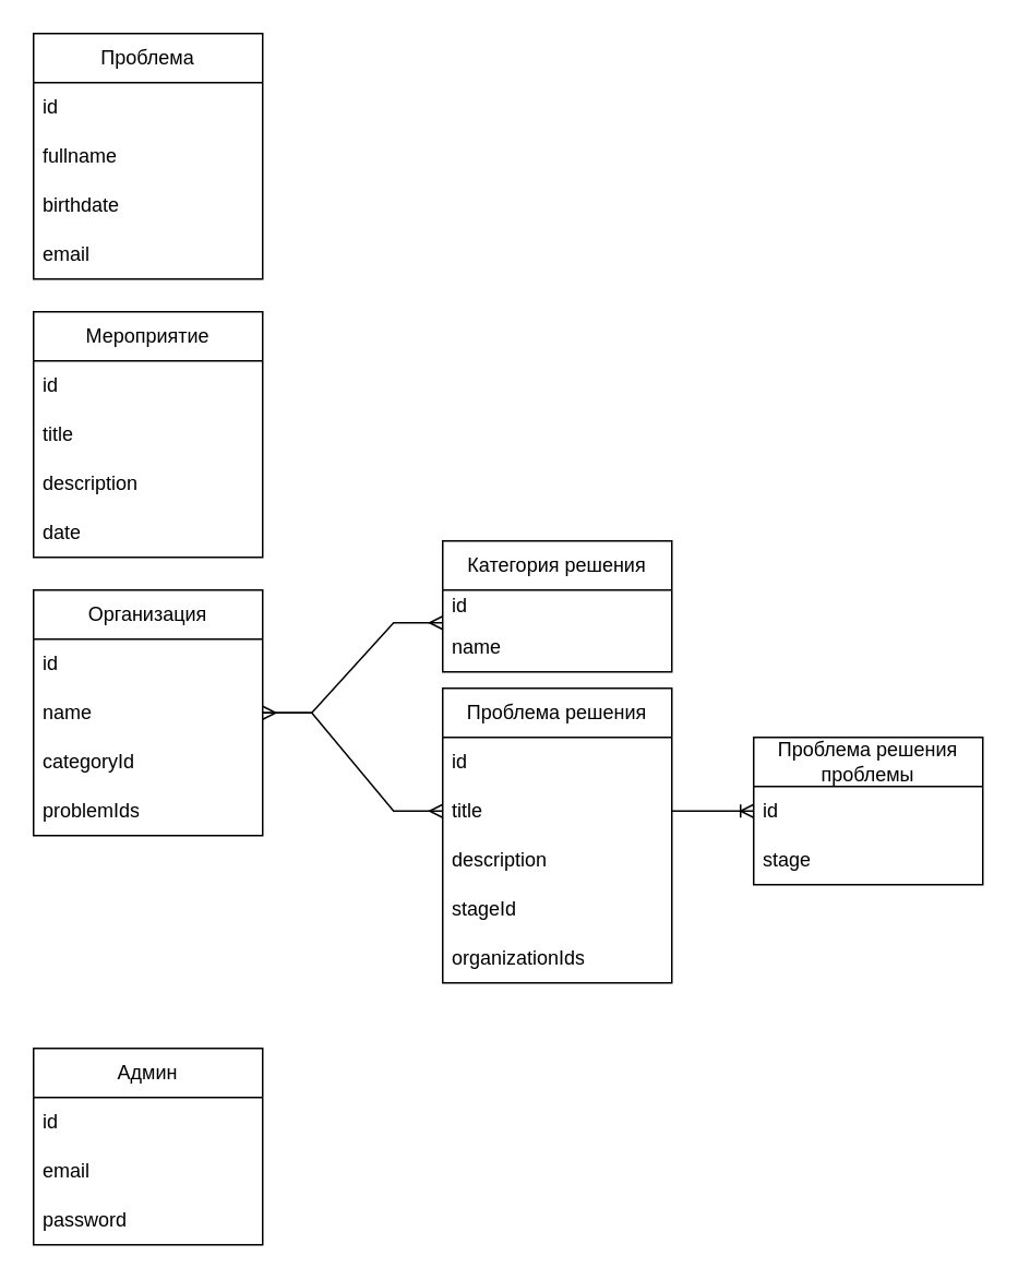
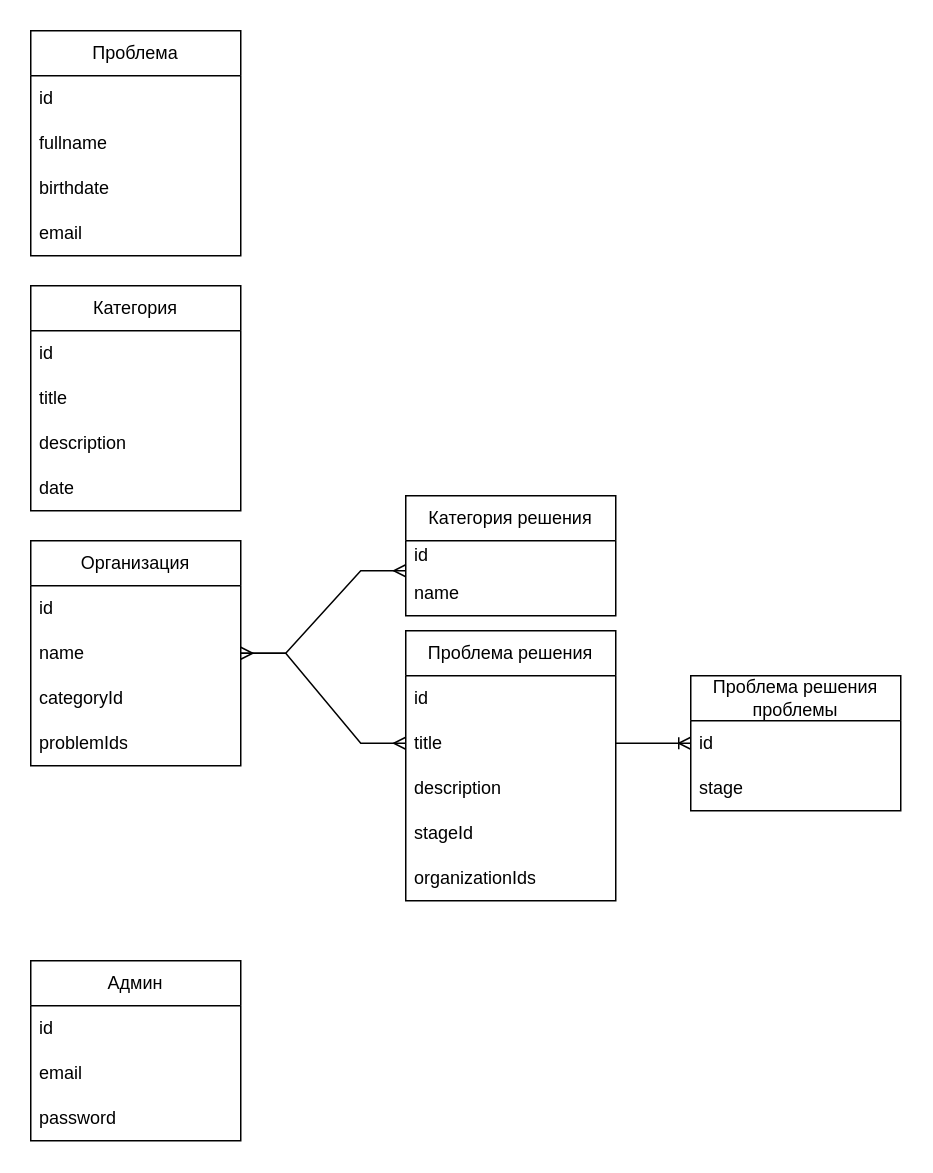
- <mxCell id="18" value="Мероприятие" style="swimlane;fontStyle=0;childLayout=stackLayout;horizontal=1;startSize=30;horizontalStack=0;resizeParent=1;resizeParentMax=0;resizeLast=0;collapsible=1;marginBottom=0;whiteSpace=wrap;html=1;" parent="1" vertex="1"><mxGeometry x="20" y="190" width="140" height="150" as="geometry" /></mxCell>
+ <mxCell id="18" value="Категория" style="swimlane;fontStyle=0;childLayout=stackLayout;horizontal=1;startSize=30;horizontalStack=0;resizeParent=1;resizeParentMax=0;resizeLast=0;collapsible=1;marginBottom=0;whiteSpace=wrap;html=1;" parent="1" vertex="1"><mxGeometry x="20" y="190" width="140" height="150" as="geometry" /></mxCell>
